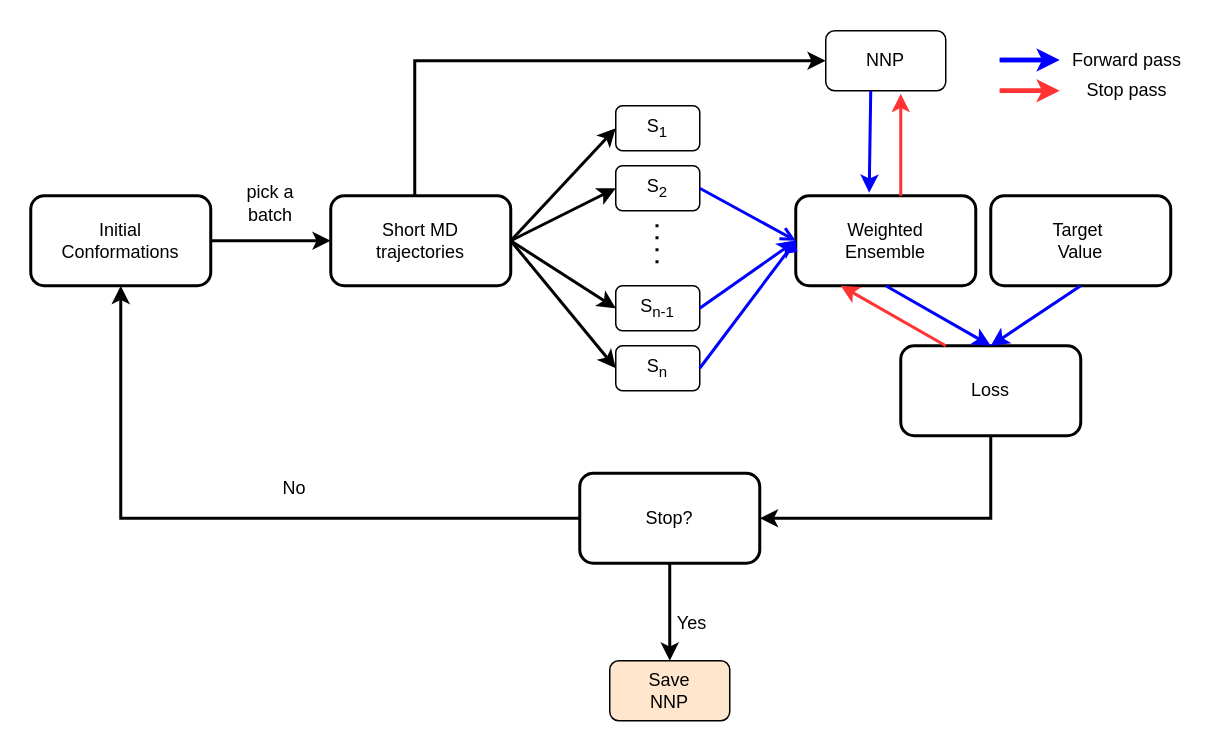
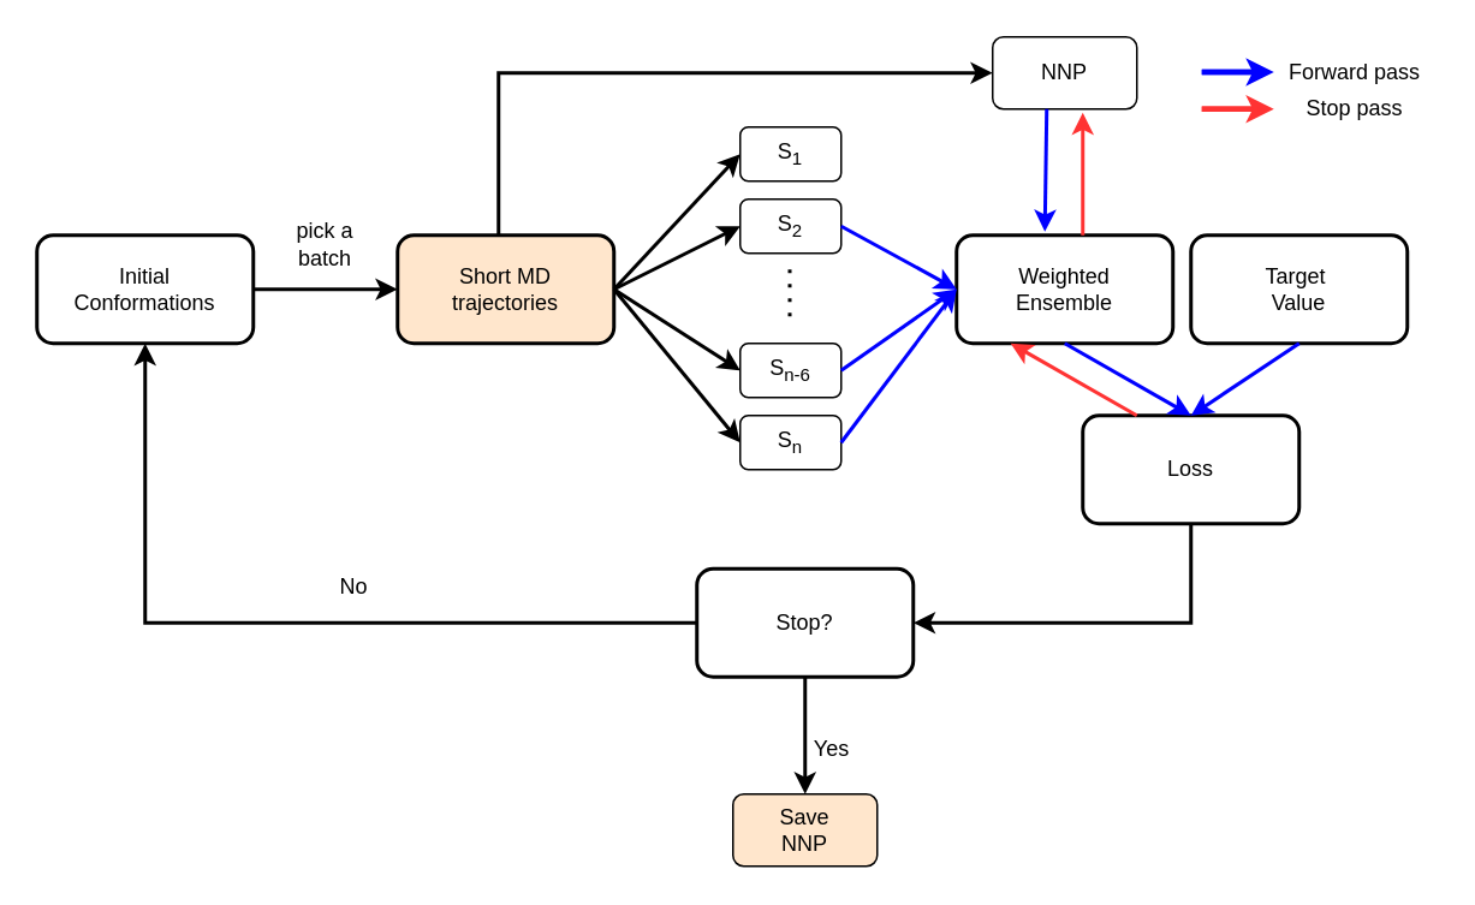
- <mxCell id="15" value="" style="endArrow=open;html=1;rounded=0;entryX=0;entryY=0.5;entryDx=0;entryDy=0;exitX=1;exitY=0.5;exitDx=0;exitDy=0;strokeWidth=2;strokeColor=#0000FF;" parent="1" source="8" target="14" edge="1"><mxGeometry width="50" height="50" relative="1" as="geometry"><mxPoint x="450" y="130" as="sourcePoint" /><mxPoint x="500" y="80" as="targetPoint" /></mxGeometry></mxCell>
+ <mxCell id="15" value="" style="endArrow=classic;html=1;rounded=0;entryX=0;entryY=0.5;entryDx=0;entryDy=0;exitX=1;exitY=0.5;exitDx=0;exitDy=0;strokeWidth=2;strokeColor=#0000FF;" parent="1" source="8" target="14" edge="1"><mxGeometry width="50" height="50" relative="1" as="geometry"><mxPoint x="450" y="130" as="sourcePoint" /><mxPoint x="500" y="80" as="targetPoint" /></mxGeometry></mxCell>
- <mxCell id="4" value="Short MD&lt;br&gt;trajectories" style="whiteSpace=wrap;html=1;rounded=1;strokeColor=default;strokeWidth=2;" parent="1" vertex="1"><mxGeometry x="220" y="130" width="120" height="60" as="geometry" /></mxCell>
+ <mxCell id="4" value="Short MD&lt;br&gt;trajectories" style="whiteSpace=wrap;html=1;rounded=1;strokeColor=default;strokeWidth=2;fillColor=#ffe6cc;" parent="1" vertex="1"><mxGeometry x="220" y="130" width="120" height="60" as="geometry" /></mxCell>
- <mxCell id="17" value="" style="endArrow=diamond;html=1;rounded=0;entryX=0;entryY=0.5;entryDx=0;entryDy=0;exitX=1;exitY=0.5;exitDx=0;exitDy=0;strokeWidth=2;strokeColor=#0000FF;" parent="1" source="12" target="14" edge="1"><mxGeometry width="50" height="50" relative="1" as="geometry"><mxPoint x="450" y="250" as="sourcePoint" /><mxPoint x="500" y="200" as="targetPoint" /></mxGeometry></mxCell>
+ <mxCell id="17" value="" style="endArrow=classic;html=1;rounded=0;entryX=0;entryY=0.5;entryDx=0;entryDy=0;exitX=1;exitY=0.5;exitDx=0;exitDy=0;strokeWidth=2;strokeColor=#0000FF;" parent="1" source="12" target="14" edge="1"><mxGeometry width="50" height="50" relative="1" as="geometry"><mxPoint x="450" y="250" as="sourcePoint" /><mxPoint x="500" y="200" as="targetPoint" /></mxGeometry></mxCell>
- <mxCell id="10" value="S&lt;sub&gt;n-1&lt;/sub&gt;" style="rounded=1;whiteSpace=wrap;html=1;" parent="1" vertex="1"><mxGeometry x="410" y="190" width="56" height="30" as="geometry" /></mxCell>
+ <mxCell id="10" value="S&lt;sub&gt;n-6&lt;/sub&gt;" style="rounded=1;whiteSpace=wrap;html=1;" parent="1" vertex="1"><mxGeometry x="410" y="190" width="56" height="30" as="geometry" /></mxCell>
